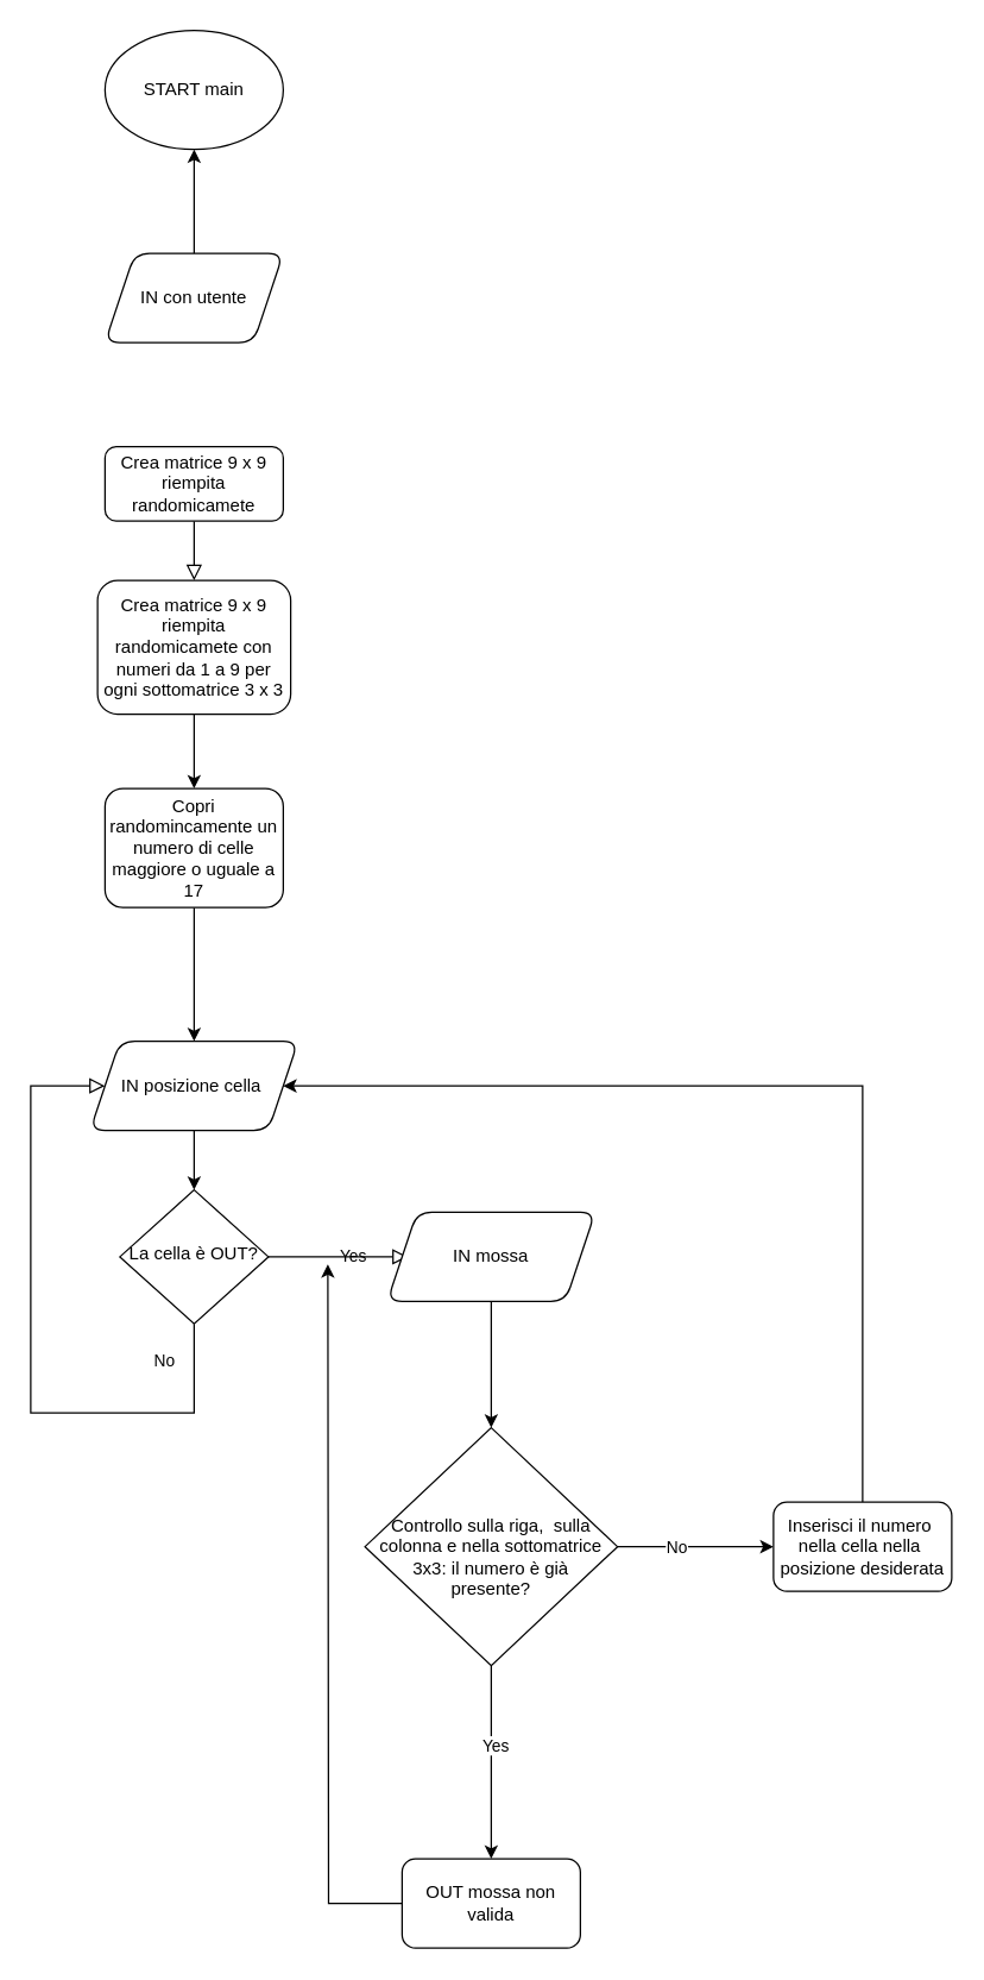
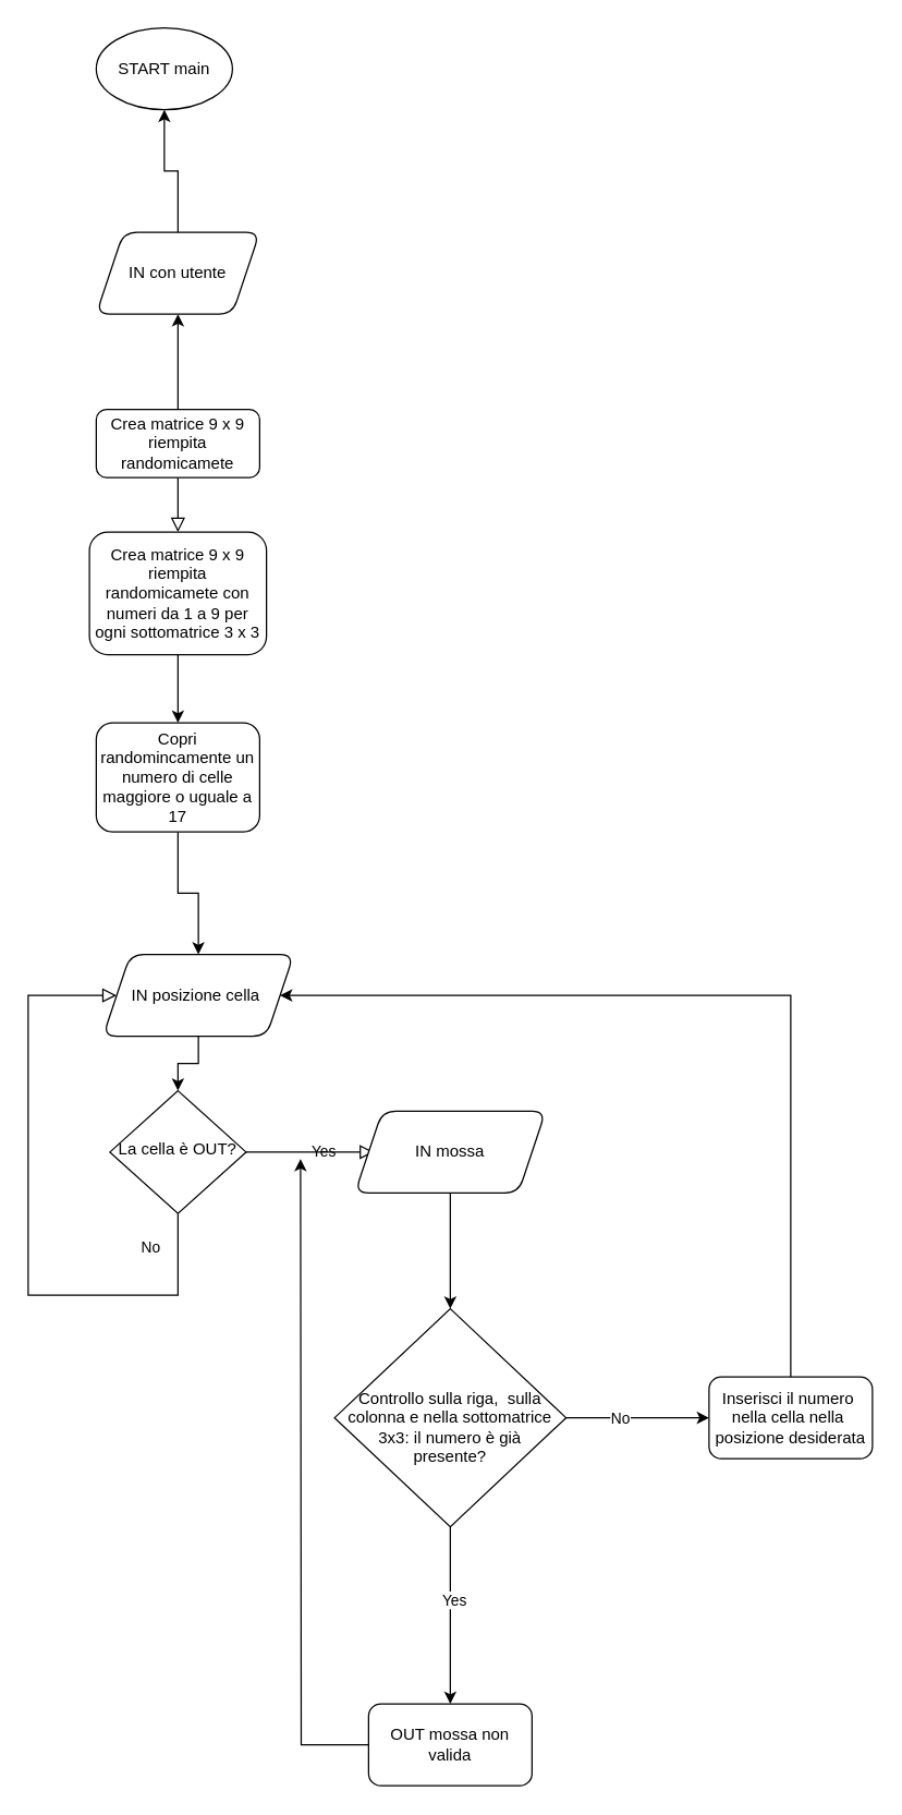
- <mxCell id="10" value="START main" style="ellipse;whiteSpace=wrap;html=1;rounded=1;shadow=0;strokeWidth=1;glass=0;" vertex="1" parent="1"><mxGeometry x="70" y="20" width="120" height="80" as="geometry" /></mxCell>
+ <mxCell id="10" value="START main" style="ellipse;whiteSpace=wrap;html=1;rounded=1;shadow=0;strokeWidth=1;glass=0;" vertex="1" parent="1"><mxGeometry x="70" y="20" width="100" height="60" as="geometry" /></mxCell>
+ <mxCell id="3" value="" style="edgeStyle=orthogonalEdgeStyle;rounded=0;orthogonalLoop=1;jettySize=auto;html=1;" edge="1" parent="1" source="4" target="9"><mxGeometry relative="1" as="geometry" /></mxCell>
- <mxCell id="16" value="IN posizione cella&amp;nbsp;" style="shape=parallelogram;perimeter=parallelogramPerimeter;whiteSpace=wrap;html=1;fixedSize=1;rounded=1;shadow=0;strokeWidth=1;glass=0;" vertex="1" parent="1"><mxGeometry x="60" y="700" width="140" height="60" as="geometry" /></mxCell>
+ <mxCell id="16" value="IN posizione cella&amp;nbsp;" style="shape=parallelogram;perimeter=parallelogramPerimeter;whiteSpace=wrap;html=1;fixedSize=1;rounded=1;shadow=0;strokeWidth=1;glass=0;" vertex="1" parent="1"><mxGeometry x="75" y="700" width="140" height="60" as="geometry" /></mxCell>
